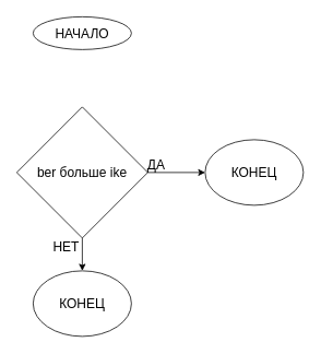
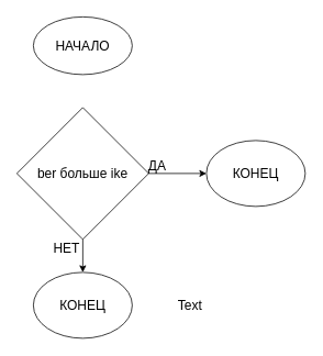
- <mxCell id="2" value="НАЧАЛО" style="ellipse;whiteSpace=wrap;html=1;fontSize=16;" vertex="1" parent="1"><mxGeometry x="40" y="20" width="120" height="40" as="geometry" /></mxCell>
+ <mxCell id="2" value="НАЧАЛО" style="ellipse;whiteSpace=wrap;html=1;fontSize=16;" vertex="1" parent="1"><mxGeometry x="40" y="20" width="120" height="70" as="geometry" /></mxCell>
+ <mxCell id="10" value="Text" style="text;html=1;align=center;verticalAlign=middle;resizable=0;points=[];autosize=1;strokeColor=none;fillColor=none;fontSize=16;" vertex="1" parent="1"><mxGeometry x="210" y="360" width="40" height="20" as="geometry" /></mxCell>
